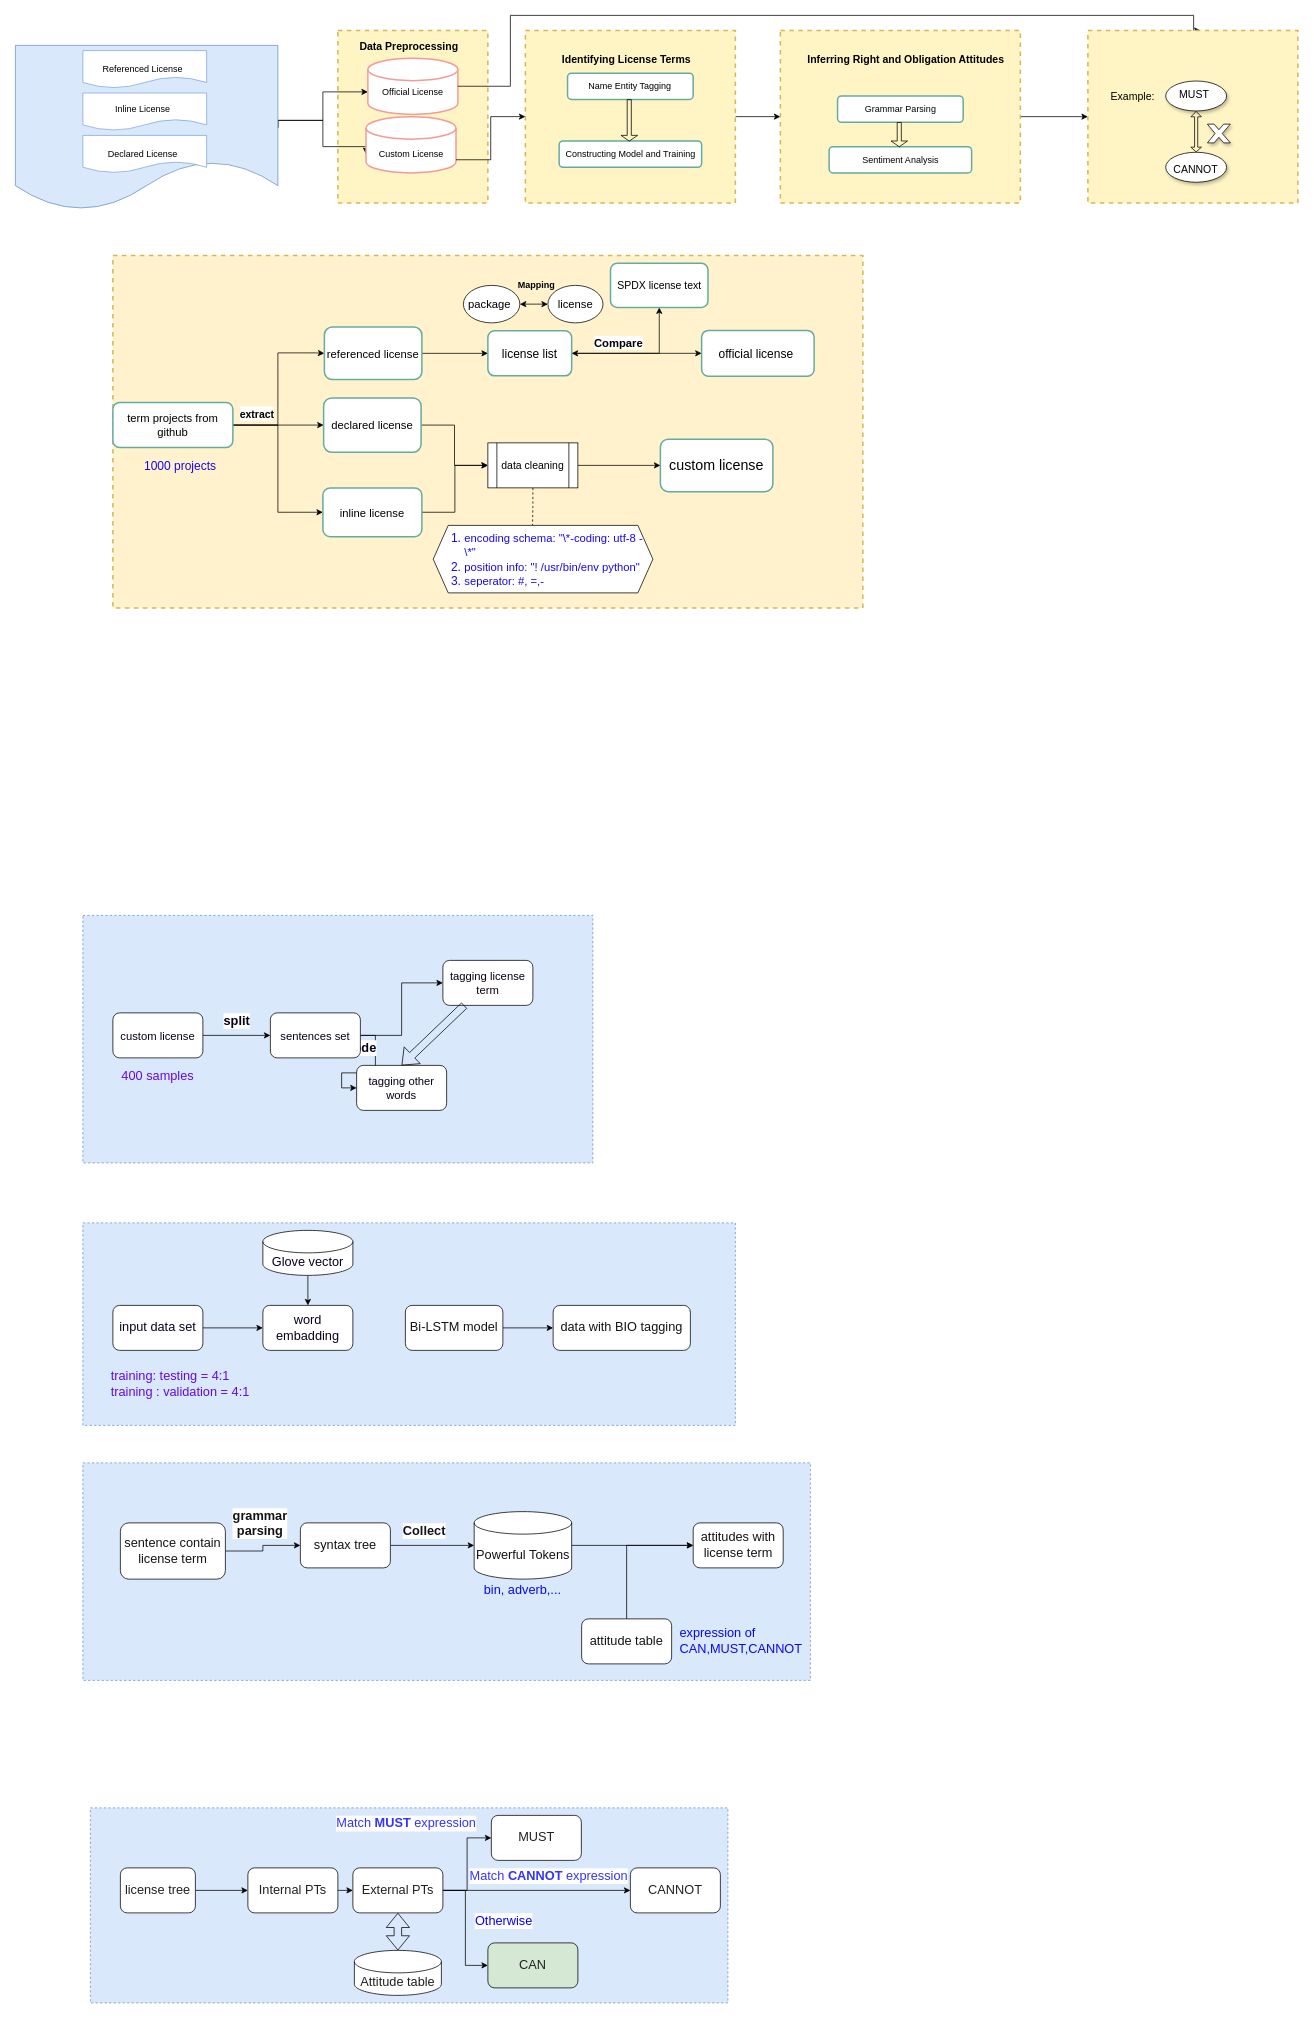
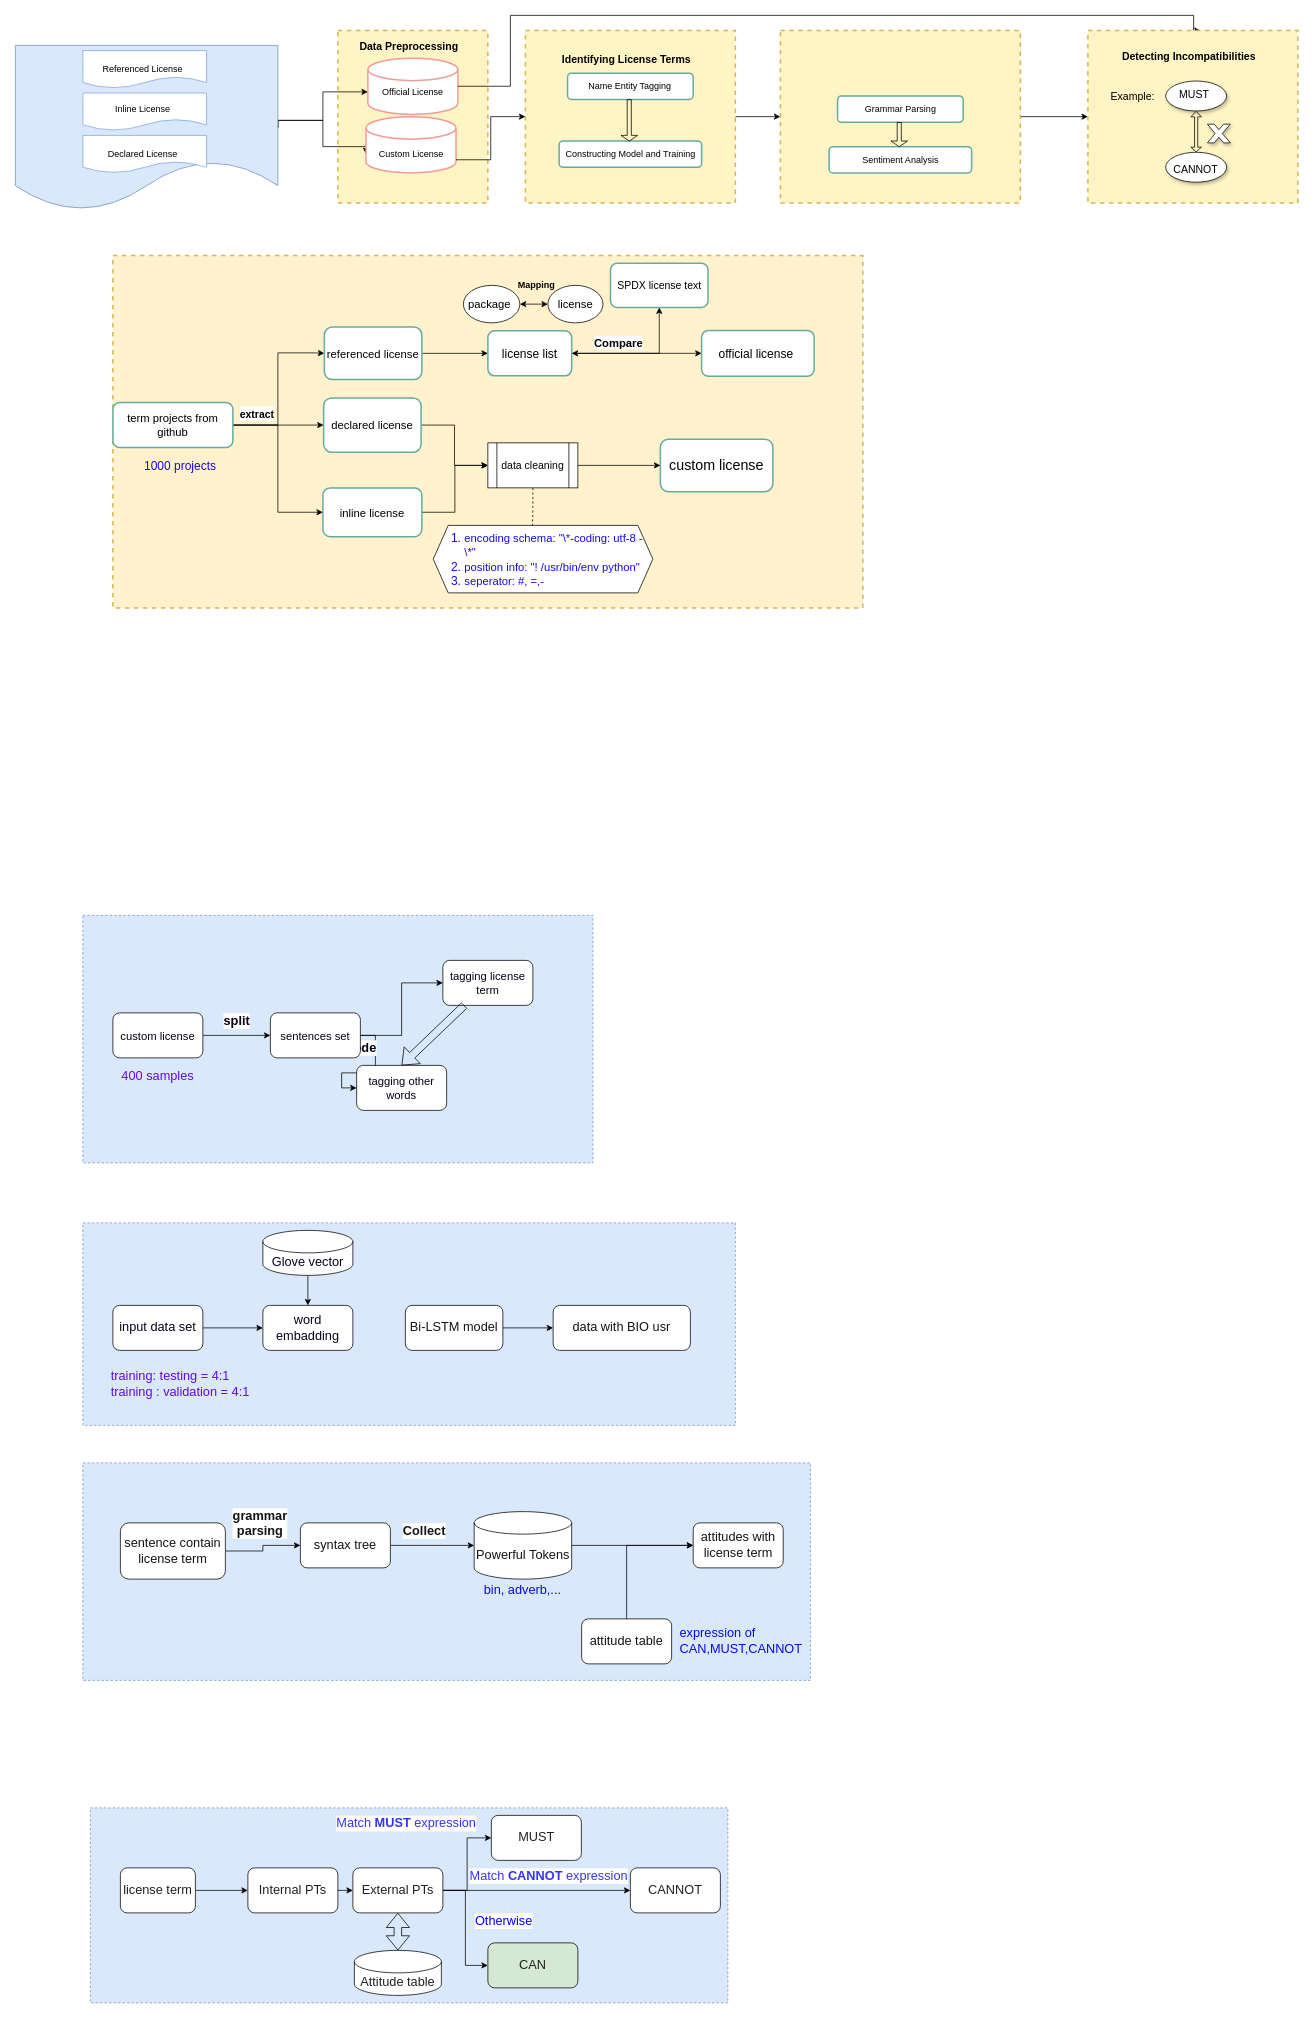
+ <mxCell id="37" value="&lt;span style=&quot;font-size: 14px;&quot;&gt;&lt;b&gt;Detecting Incompatibilities&lt;/b&gt;&lt;/span&gt;" style="text;html=1;strokeColor=none;fillColor=none;align=center;verticalAlign=middle;whiteSpace=wrap;rounded=0;" parent="1" vertex="1"><mxGeometry x="1490" y="60" width="190" height="30" as="geometry" /></mxCell>
- <mxCell id="30" value="&lt;span style=&quot;font-size: 14px;&quot;&gt;&lt;b&gt;Inferring Right and Obligation Attitudes&lt;/b&gt;&lt;/span&gt;" style="text;html=1;strokeColor=none;fillColor=none;align=center;verticalAlign=middle;whiteSpace=wrap;rounded=0;" parent="1" vertex="1"><mxGeometry x="1070" y="63.5" width="275" height="30" as="geometry" /></mxCell>
- <mxCell id="93" value="data with BIO tagging" style="rounded=1;whiteSpace=wrap;html=1;fontSize=17;fontColor=#141415;" parent="1" vertex="1"><mxGeometry x="737" y="1740" width="183" height="60" as="geometry" /></mxCell>
+ <mxCell id="93" value="data with BIO usr" style="rounded=1;whiteSpace=wrap;html=1;fontSize=17;fontColor=#141415;" parent="1" vertex="1"><mxGeometry x="737" y="1740" width="183" height="60" as="geometry" /></mxCell>
- <mxCell id="110" value="&lt;font color=&quot;#212121&quot;&gt;license tree&lt;/font&gt;" style="rounded=1;whiteSpace=wrap;html=1;fontSize=17;fontColor=#0909ec;" vertex="1" parent="1"><mxGeometry x="160" y="2490" width="100" height="60" as="geometry" /></mxCell>
+ <mxCell id="110" value="&lt;font color=&quot;#212121&quot;&gt;license term&lt;/font&gt;" style="rounded=1;whiteSpace=wrap;html=1;fontSize=17;fontColor=#0909ec;" vertex="1" parent="1"><mxGeometry x="160" y="2490" width="100" height="60" as="geometry" /></mxCell>
